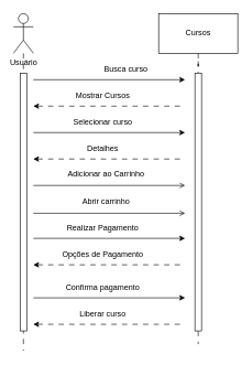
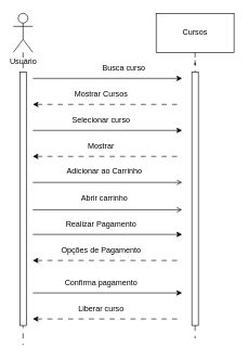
- <mxCell id="13" value="Detalhes" style="text;html=1;align=center;verticalAlign=middle;resizable=0;points=[];autosize=1;strokeColor=none;fillColor=none;" vertex="1" parent="1"><mxGeometry x="120" y="210" width="70" height="30" as="geometry" /></mxCell>
+ <mxCell id="13" value="Mostrar" style="text;html=1;align=center;verticalAlign=middle;resizable=0;points=[];autosize=1;strokeColor=none;fillColor=none;" vertex="1" parent="1"><mxGeometry x="120" y="210" width="70" height="30" as="geometry" /></mxCell>
